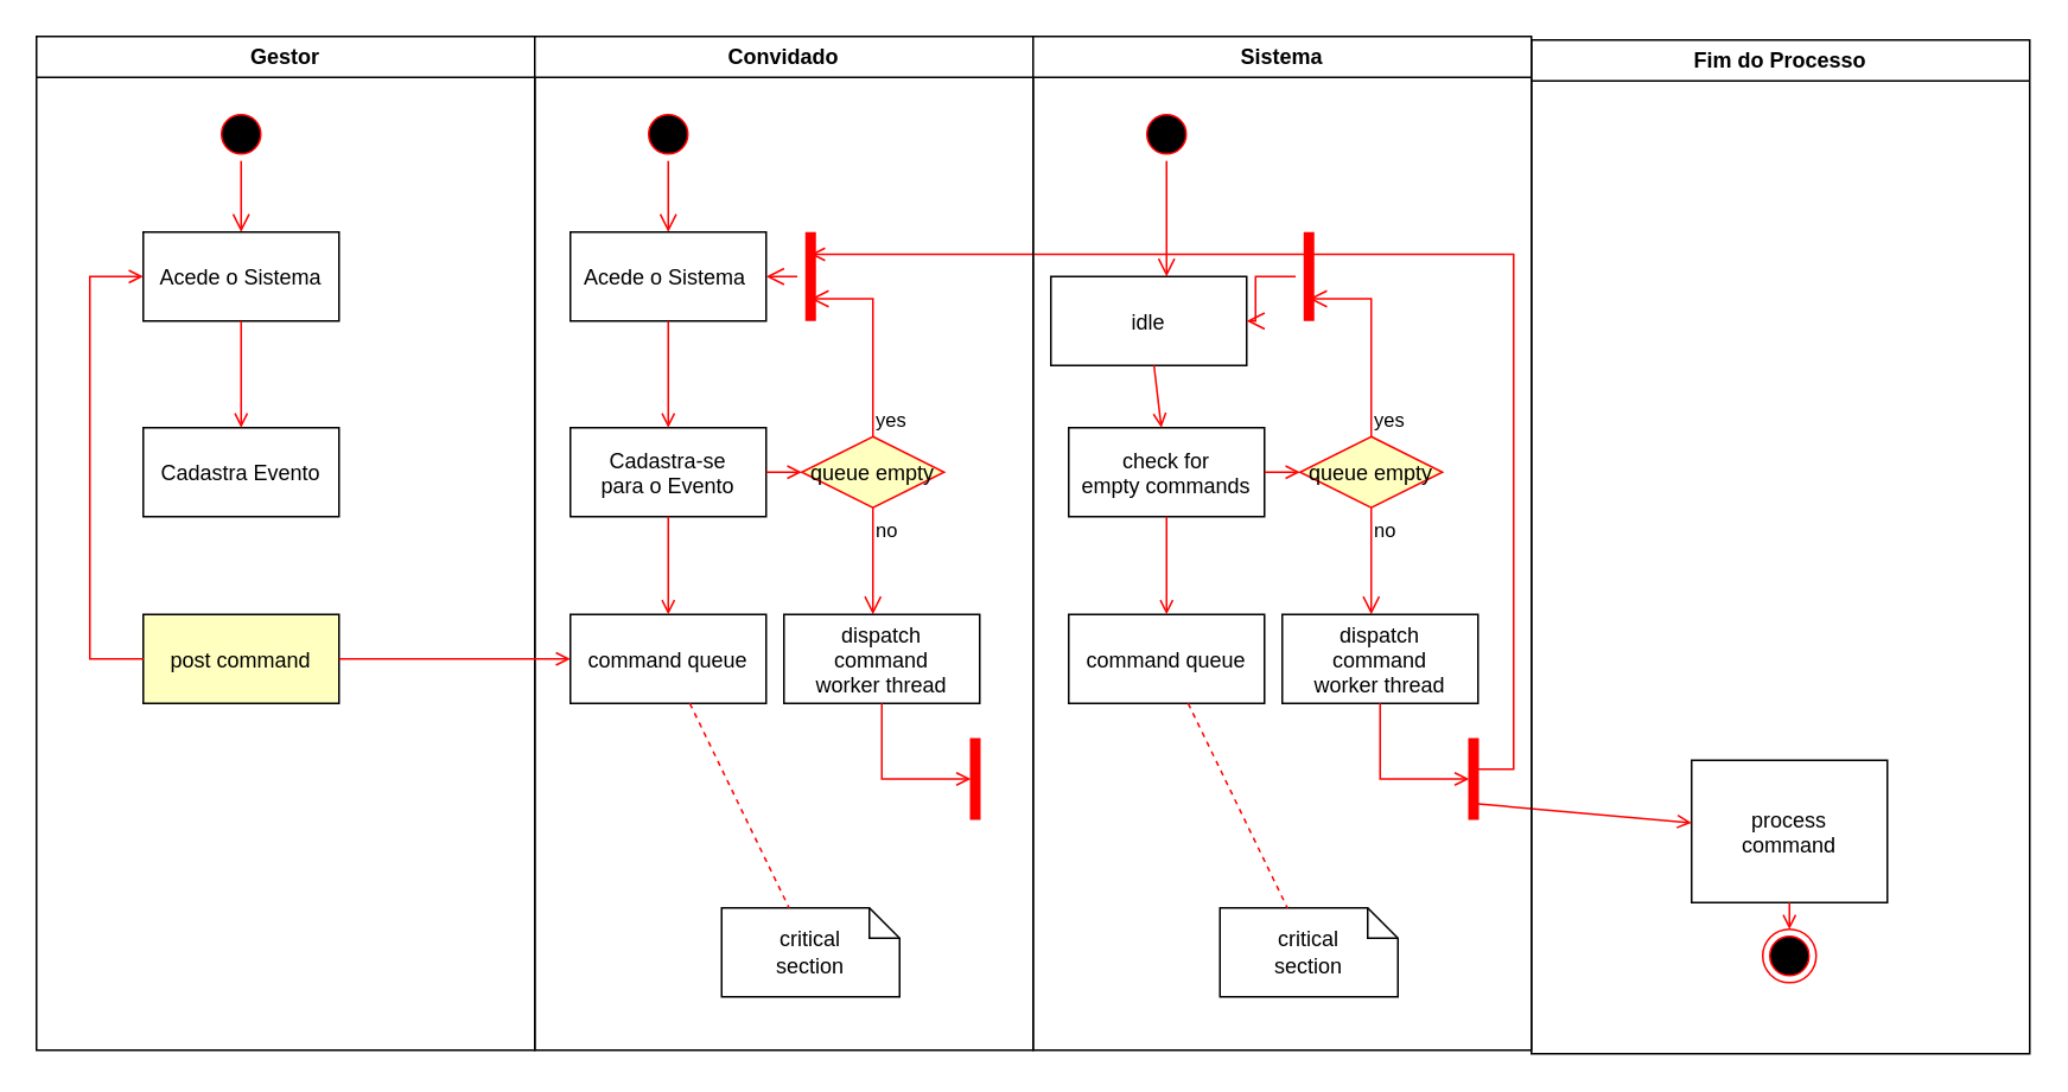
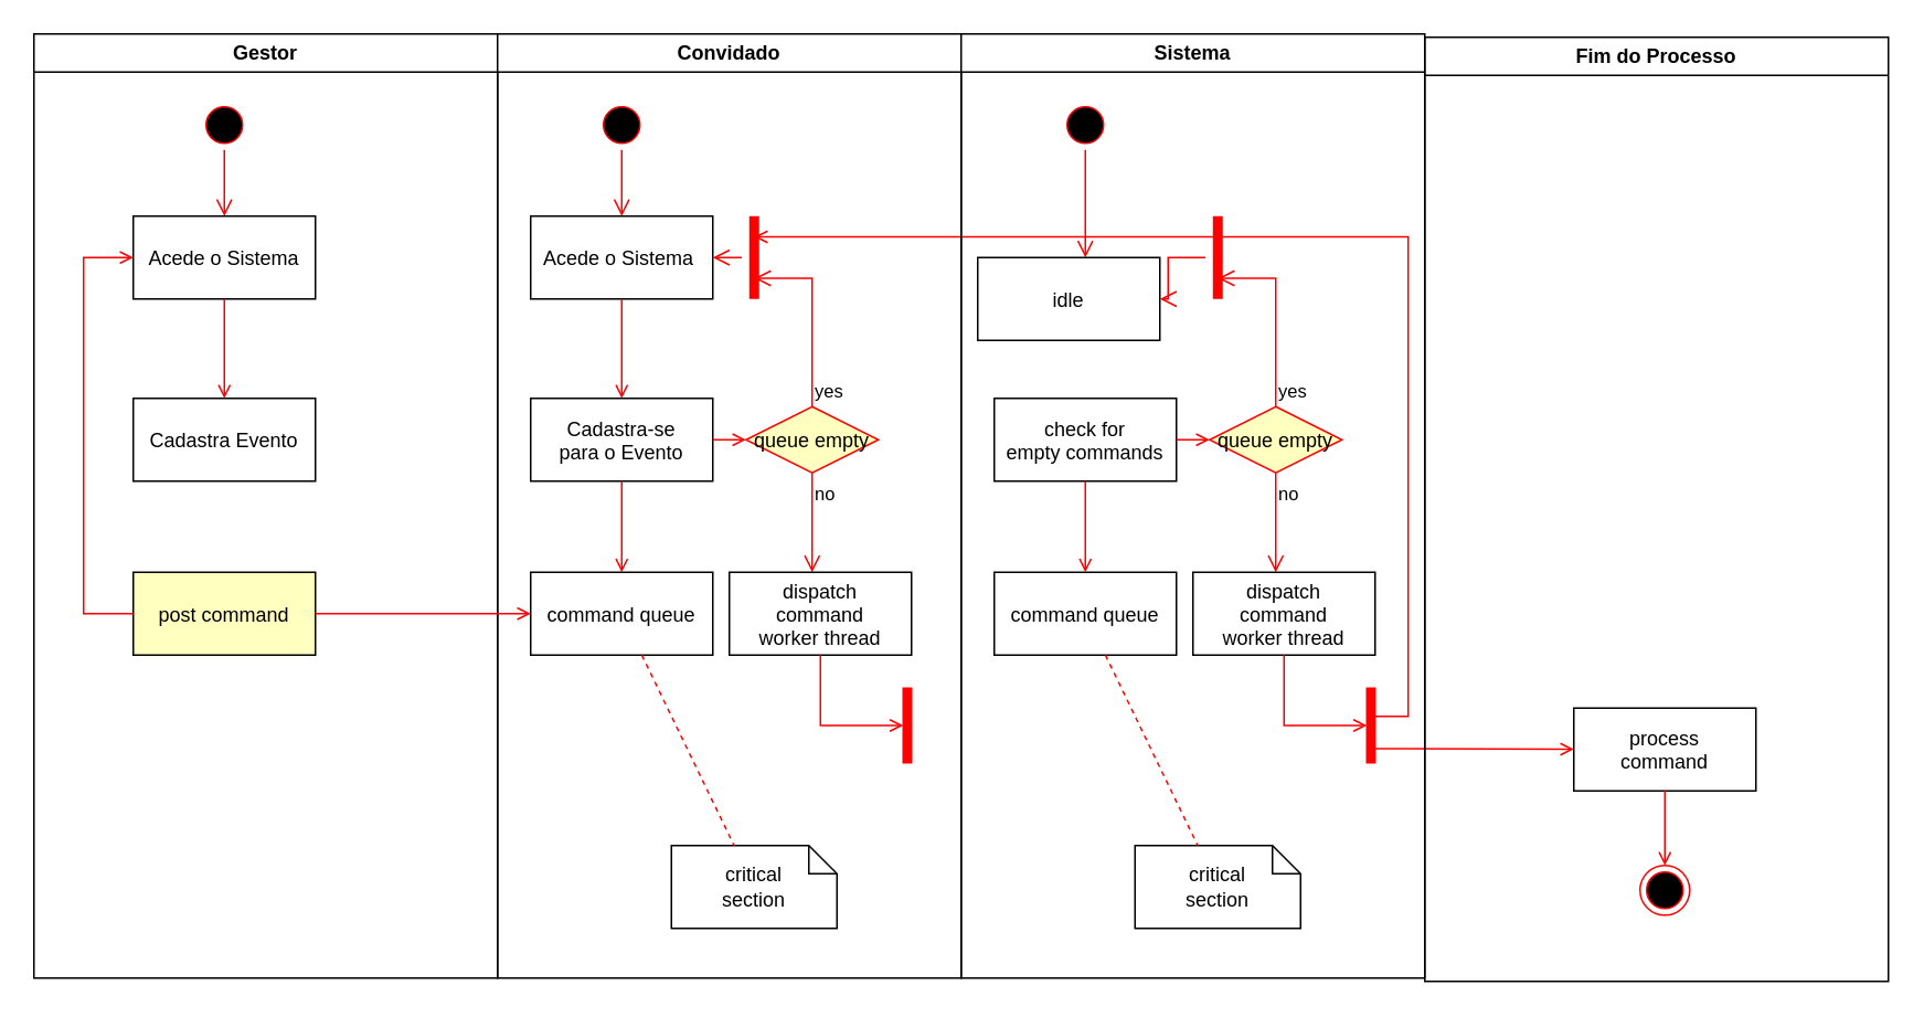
- <mxCell id="41" value="" style="endArrow=open;strokeColor=#FF0000;endFill=1;rounded=0" parent="36" source="39" target="40" edge="1"><mxGeometry relative="1" as="geometry" /></mxCell>
- <mxCell id="30" value="process&#10;command" style="" parent="29" vertex="1"><mxGeometry x="90" y="405" width="110" height="80" as="geometry" /></mxCell>
+ <mxCell id="30" value="process&#10;command" style="" parent="29" vertex="1"><mxGeometry x="90" y="405" width="110" height="50" as="geometry" /></mxCell>
